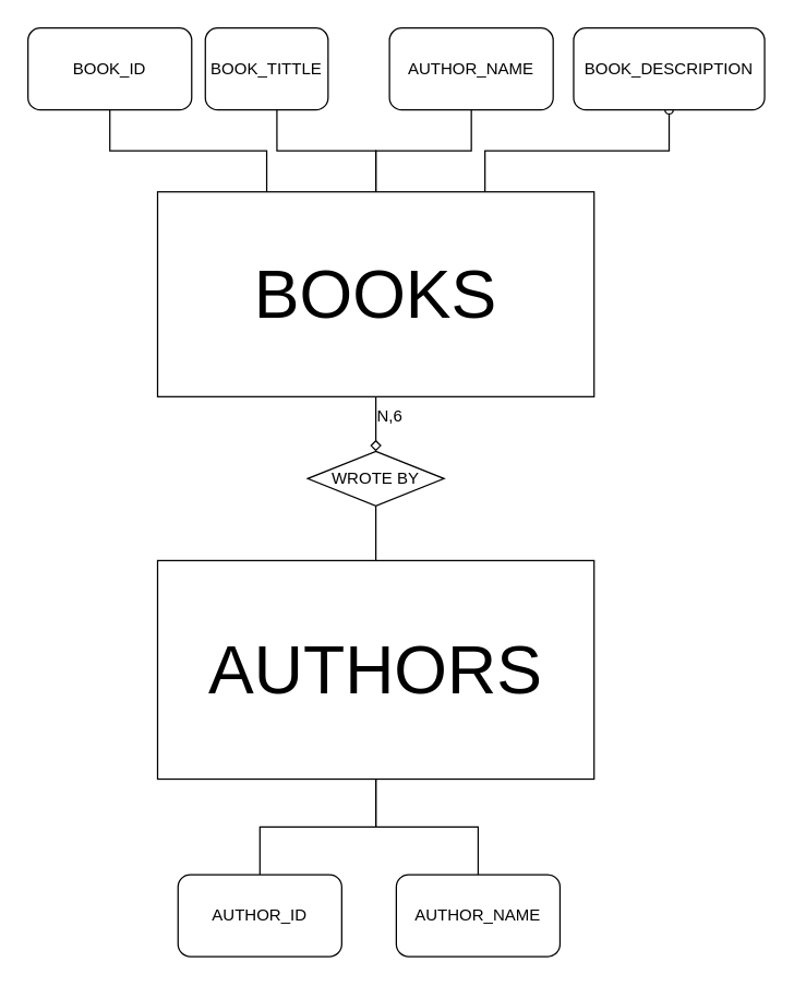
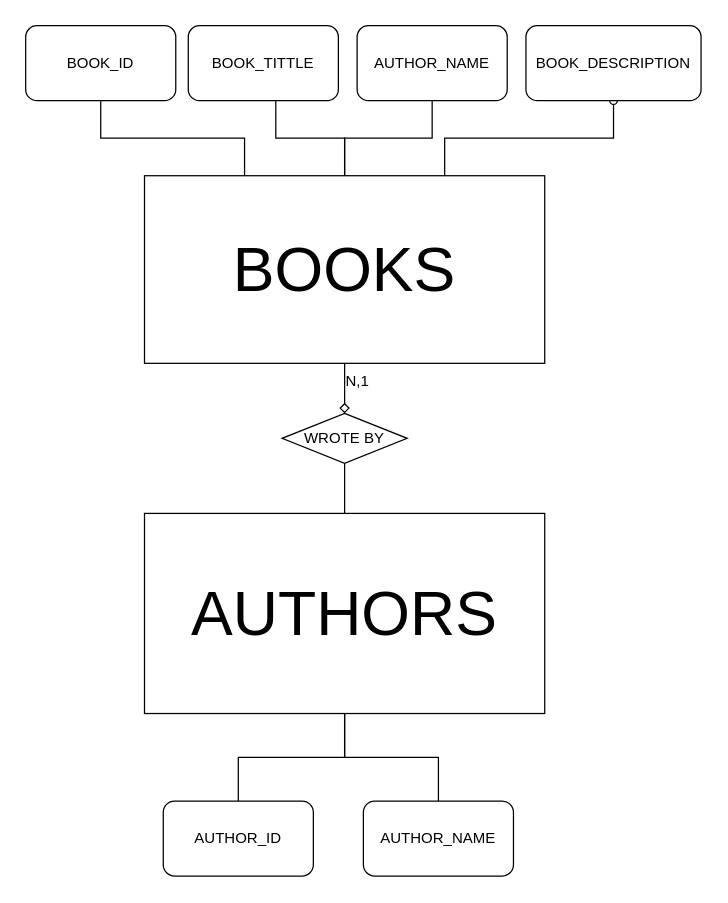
- <mxCell id="12" value="BOOK_TITTLE" style="rounded=1;whiteSpace=wrap;html=1;" vertex="1" parent="1"><mxGeometry x="150" y="20" width="90" height="60" as="geometry" /></mxCell>
+ <mxCell id="12" value="BOOK_TITTLE" style="rounded=1;whiteSpace=wrap;html=1;" vertex="1" parent="1"><mxGeometry x="150" y="20" width="120" height="60" as="geometry" /></mxCell>
- <mxCell id="19" value="N,6" style="text;html=1;align=center;verticalAlign=middle;resizable=0;points=[];autosize=1;strokeColor=none;fillColor=none;" vertex="1" parent="1"><mxGeometry x="265" y="290" width="40" height="30" as="geometry" /></mxCell>
+ <mxCell id="19" value="N,1" style="text;html=1;align=center;verticalAlign=middle;resizable=0;points=[];autosize=1;strokeColor=none;fillColor=none;" vertex="1" parent="1"><mxGeometry x="265" y="290" width="40" height="30" as="geometry" /></mxCell>
